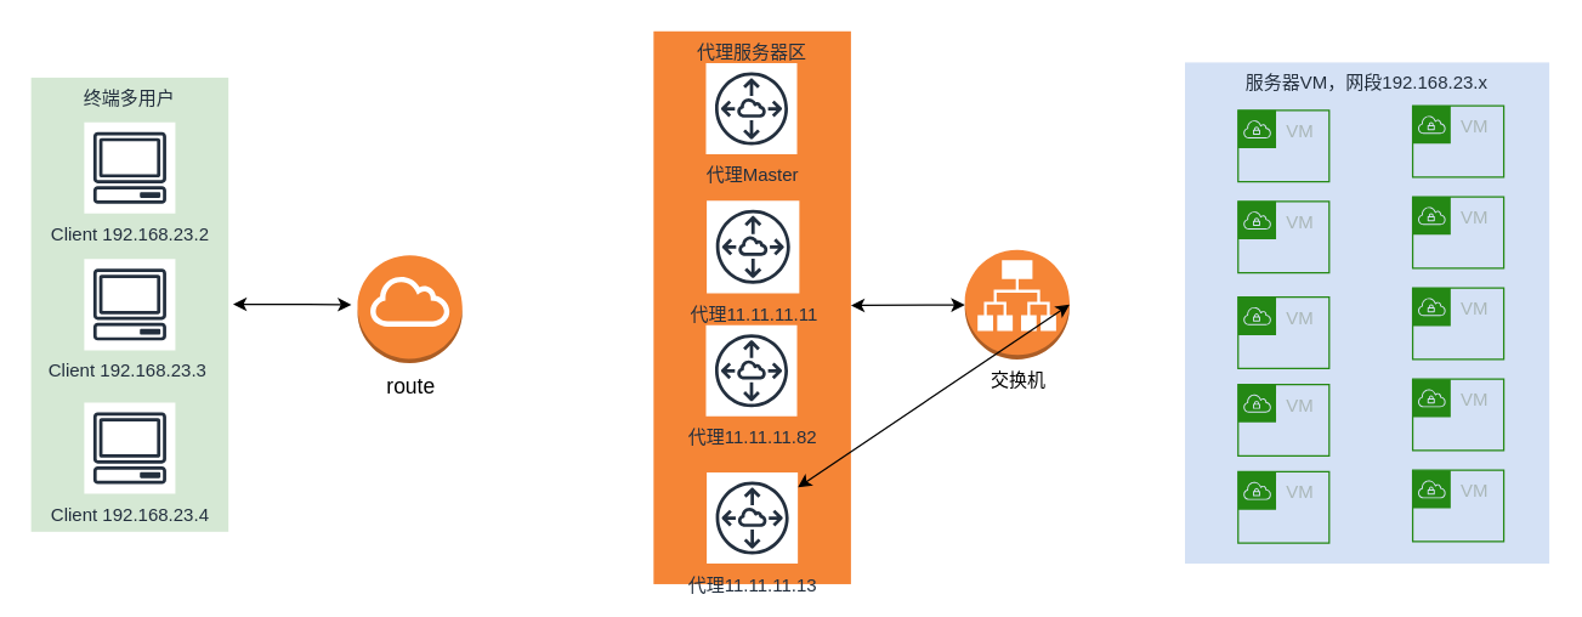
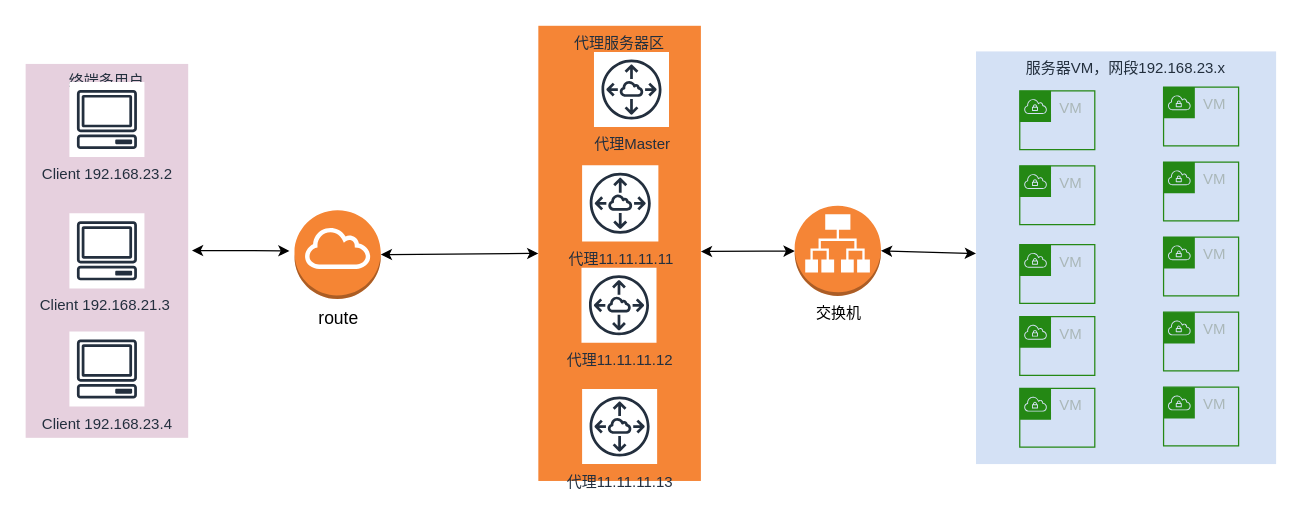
- <mxCell id="3" value="终端多用户" style="fillColor=#d5e8d4;strokeColor=none;dashed=0;verticalAlign=top;fontStyle=0;fontColor=#232F3D;" vertex="1" parent="1"><mxGeometry x="20" y="50.5" width="130" height="299" as="geometry" /></mxCell>
+ <mxCell id="3" value="终端多用户" style="fillColor=#E6D0DE;strokeColor=none;dashed=0;verticalAlign=top;fontStyle=0;fontColor=#232F3D;" vertex="1" parent="1"><mxGeometry x="20" y="50.5" width="130" height="299" as="geometry" /></mxCell>
- <mxCell id="25" value="代理Master" style="outlineConnect=0;fontColor=#232F3E;gradientColor=none;strokeColor=#232F3E;fillColor=#ffffff;dashed=0;verticalLabelPosition=bottom;verticalAlign=top;align=center;html=1;fontSize=12;fontStyle=0;aspect=fixed;shape=mxgraph.aws4.resourceIcon;resIcon=mxgraph.aws4.peering;" vertex="1" parent="1"><mxGeometry x="464.5" y="41" width="60" height="60" as="geometry" /></mxCell>
+ <mxCell id="25" value="代理Master" style="outlineConnect=0;fontColor=#232F3E;gradientColor=none;strokeColor=#232F3E;fillColor=#ffffff;dashed=0;verticalLabelPosition=bottom;verticalAlign=top;align=center;html=1;fontSize=12;fontStyle=0;aspect=fixed;shape=mxgraph.aws4.resourceIcon;resIcon=mxgraph.aws4.peering;" vertex="1" parent="1"><mxGeometry x="474.5" y="41" width="60" height="60" as="geometry" /></mxCell>
- <mxCell id="5" value="Client 192.168.23.2" style="outlineConnect=0;fontColor=#232F3E;gradientColor=none;strokeColor=#232F3E;fillColor=#ffffff;dashed=0;verticalLabelPosition=bottom;verticalAlign=top;align=center;html=1;fontSize=12;fontStyle=0;aspect=fixed;shape=mxgraph.aws4.resourceIcon;resIcon=mxgraph.aws4.client;" vertex="1" parent="1"><mxGeometry x="55" y="80" width="60" height="60" as="geometry" /></mxCell>
+ <mxCell id="5" value="Client 192.168.23.2" style="outlineConnect=0;fontColor=#232F3E;gradientColor=none;strokeColor=#232F3E;fillColor=#ffffff;dashed=0;verticalLabelPosition=bottom;verticalAlign=top;align=center;html=1;fontSize=12;fontStyle=0;aspect=fixed;shape=mxgraph.aws4.resourceIcon;resIcon=mxgraph.aws4.client;" vertex="1" parent="1"><mxGeometry x="55" y="65" width="60" height="60" as="geometry" /></mxCell>
+ <mxCell id="27" value="" style="endArrow=classic;startArrow=classic;html=1;exitX=1;exitY=0.5;exitDx=0;exitDy=0;exitPerimeter=0;entryX=0;entryY=0.5;entryDx=0;entryDy=0;" edge="1" parent="1" source="4" target="8"><mxGeometry width="50" height="50" relative="1" as="geometry"><mxPoint x="320" y="340" as="sourcePoint" /><mxPoint x="370" y="290" as="targetPoint" /></mxGeometry></mxCell>
- <mxCell id="6" value="Client 192.168.23.3&amp;nbsp;&lt;br&gt;" style="outlineConnect=0;fontColor=#232F3E;gradientColor=none;strokeColor=#232F3E;fillColor=#ffffff;dashed=0;verticalLabelPosition=bottom;verticalAlign=top;align=center;html=1;fontSize=12;fontStyle=0;aspect=fixed;shape=mxgraph.aws4.resourceIcon;resIcon=mxgraph.aws4.client;" vertex="1" parent="1"><mxGeometry x="55" y="170" width="60" height="60" as="geometry" /></mxCell>
+ <mxCell id="6" value="Client 192.168.21.3&amp;nbsp;&lt;br&gt;" style="outlineConnect=0;fontColor=#232F3E;gradientColor=none;strokeColor=#232F3E;fillColor=#ffffff;dashed=0;verticalLabelPosition=bottom;verticalAlign=top;align=center;html=1;fontSize=12;fontStyle=0;aspect=fixed;shape=mxgraph.aws4.resourceIcon;resIcon=mxgraph.aws4.client;" vertex="1" parent="1"><mxGeometry x="55" y="170" width="60" height="60" as="geometry" /></mxCell>
- <mxCell id="23" value="" style="endArrow=classic;startArrow=classic;html=1;exitX=1;exitY=0.5;exitDx=0;exitDy=0;exitPerimeter=0;" edge="1" parent="1" source="16" target="24"><mxGeometry width="50" height="50" relative="1" as="geometry"><mxPoint x="-270" y="441.5" as="sourcePoint" /><mxPoint x="-220" y="391.5" as="targetPoint" /></mxGeometry></mxCell>
+ <mxCell id="23" value="" style="endArrow=classic;startArrow=classic;html=1;exitX=1;exitY=0.5;exitDx=0;exitDy=0;exitPerimeter=0;" edge="1" parent="1" source="16" target="2"><mxGeometry width="50" height="50" relative="1" as="geometry"><mxPoint x="-270" y="441.5" as="sourcePoint" /><mxPoint x="-220" y="391.5" as="targetPoint" /></mxGeometry></mxCell>
- <mxCell id="10" value="代理11.11.11.82" style="outlineConnect=0;fontColor=#232F3E;gradientColor=none;strokeColor=#232F3E;fillColor=#ffffff;dashed=0;verticalLabelPosition=bottom;verticalAlign=top;align=center;html=1;fontSize=12;fontStyle=0;aspect=fixed;shape=mxgraph.aws4.resourceIcon;resIcon=mxgraph.aws4.peering;" vertex="1" parent="1"><mxGeometry x="464.5" y="213.5" width="60" height="60" as="geometry" /></mxCell>
+ <mxCell id="10" value="代理11.11.11.12" style="outlineConnect=0;fontColor=#232F3E;gradientColor=none;strokeColor=#232F3E;fillColor=#ffffff;dashed=0;verticalLabelPosition=bottom;verticalAlign=top;align=center;html=1;fontSize=12;fontStyle=0;aspect=fixed;shape=mxgraph.aws4.resourceIcon;resIcon=mxgraph.aws4.peering;" vertex="1" parent="1"><mxGeometry x="464.5" y="213.5" width="60" height="60" as="geometry" /></mxCell>
